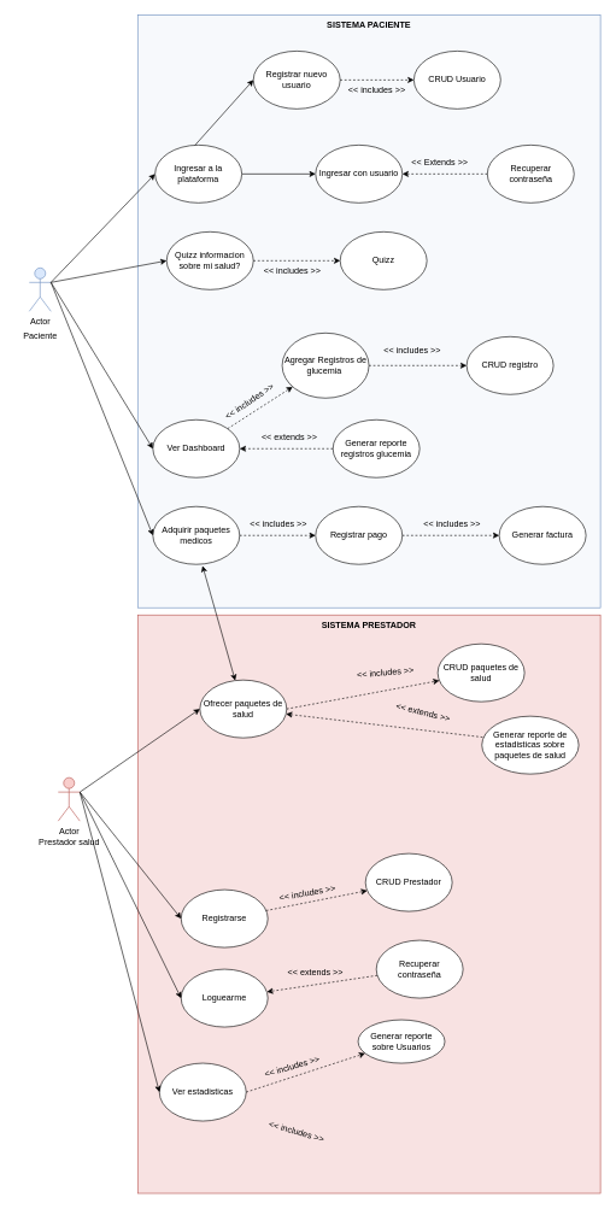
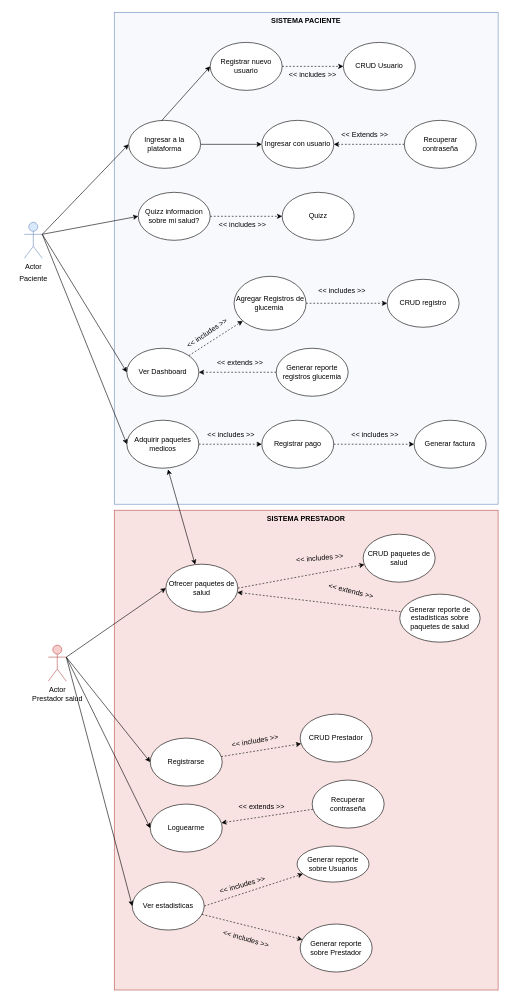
- <mxCell id="35" value="CRUD Prestador" style="ellipse;whiteSpace=wrap;html=1;" vertex="1" parent="1"><mxGeometry x="505" y="1180" width="120" height="80" as="geometry" /></mxCell>
+ <mxCell id="35" value="CRUD Prestador" style="ellipse;whiteSpace=wrap;html=1;" vertex="1" parent="1"><mxGeometry x="500" y="1190" width="120" height="80" as="geometry" /></mxCell>
+ <mxCell id="54" value="" style="endArrow=classic;html=1;rounded=0;dashed=1;" edge="1" parent="1" source="40" target="53"><mxGeometry width="50" height="50" relative="1" as="geometry"><mxPoint x="389.79" y="1380" as="sourcePoint" /><mxPoint x="374.216" y="1318.284" as="targetPoint" /></mxGeometry></mxCell>
+ <mxCell id="53" value="Generar reporte sobre Prestador" style="ellipse;whiteSpace=wrap;html=1;" vertex="1" parent="1"><mxGeometry x="500" y="1540" width="120" height="80" as="geometry" /></mxCell>
